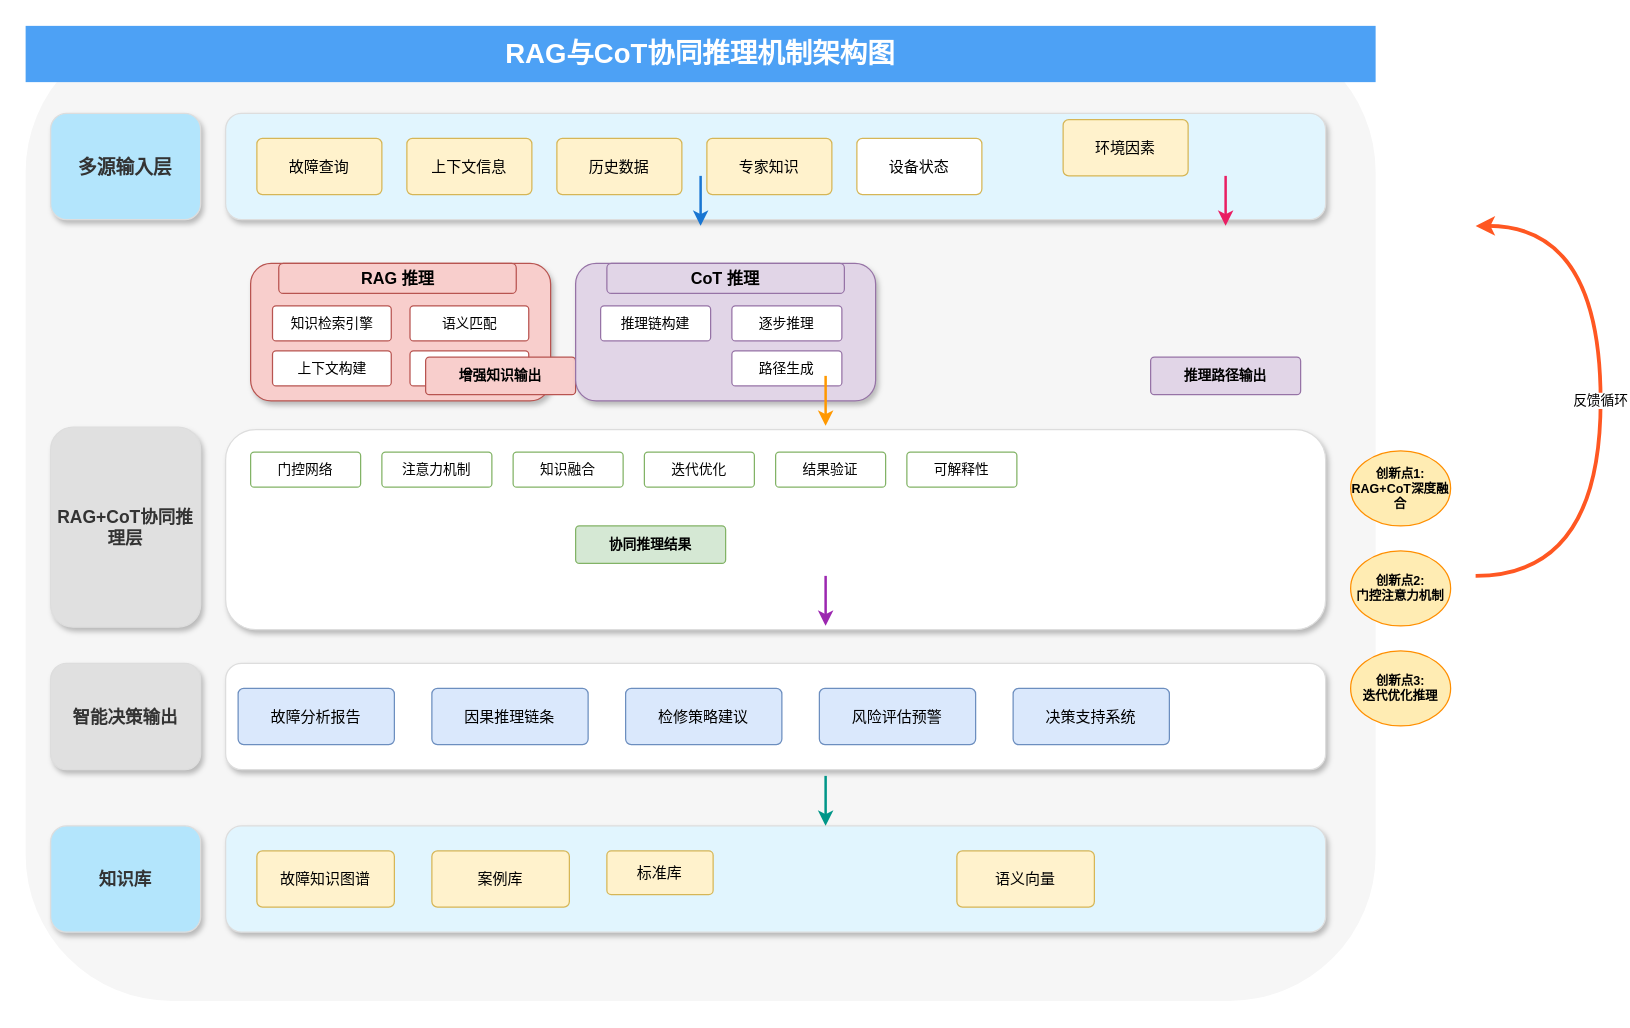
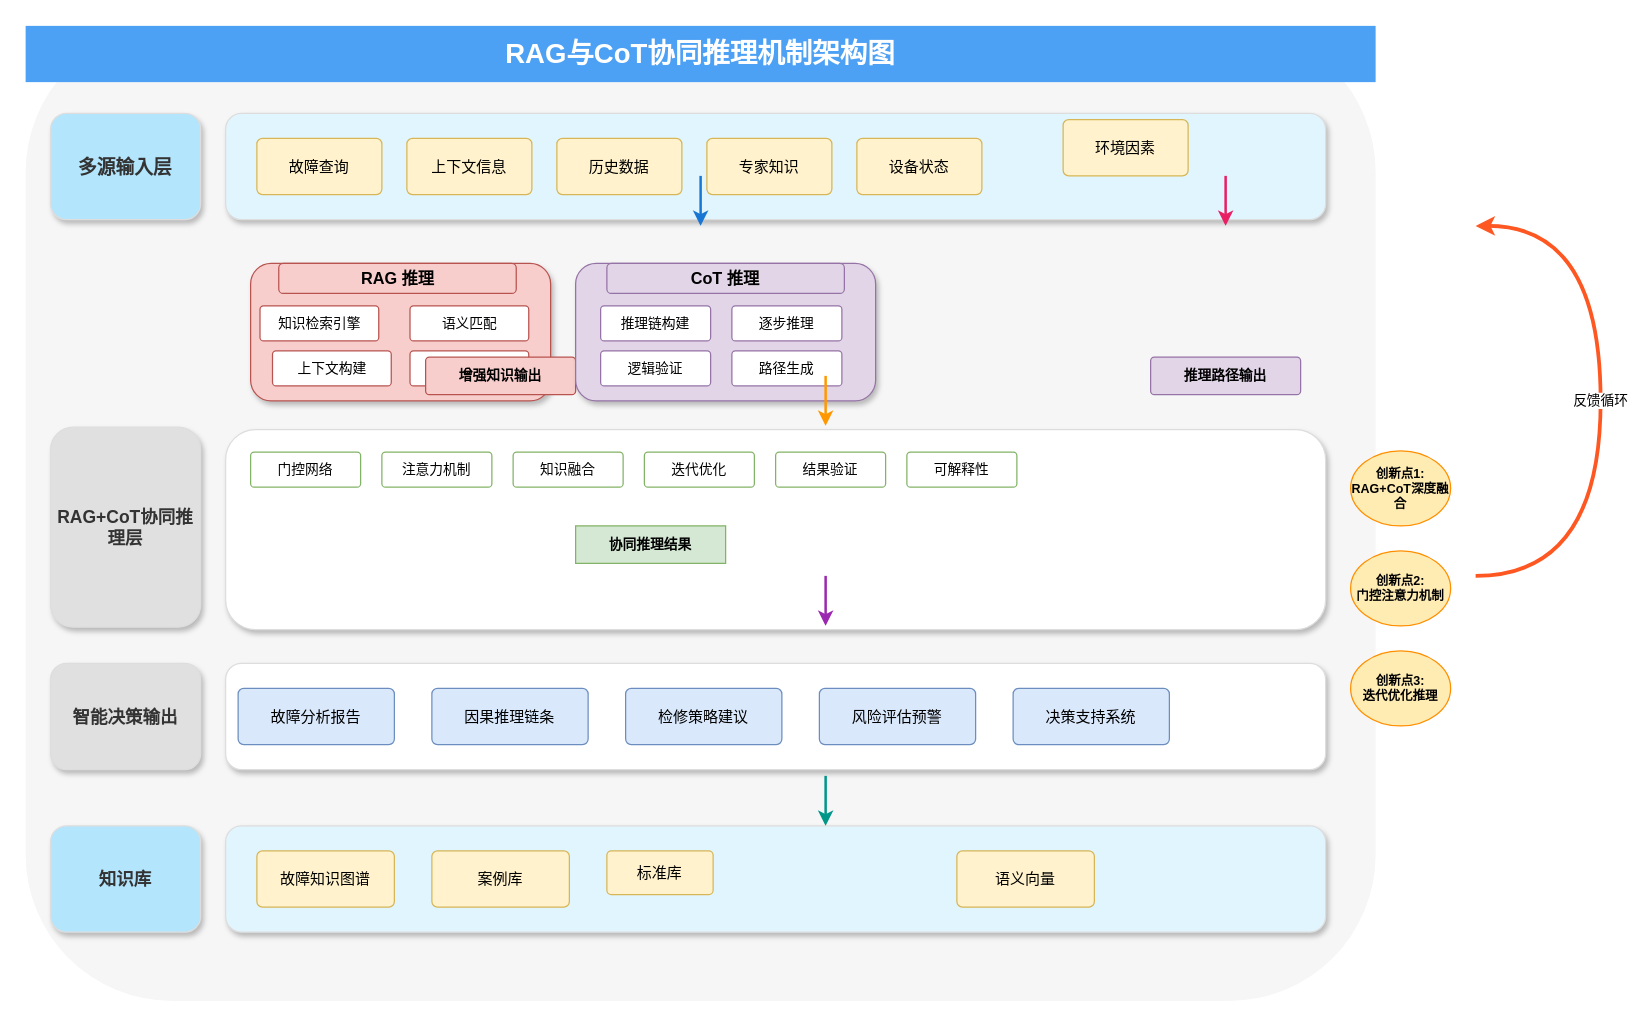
- <mxCell id="11" value="设备状态" style="rounded=1;whiteSpace=wrap;html=1;fillColor=#ffffff;strokeColor=#d6b656;arcSize=10;fontSize=12;" vertex="1" parent="1"><mxGeometry x="685" y="110" width="100" height="45" as="geometry" /></mxCell>
+ <mxCell id="11" value="设备状态" style="rounded=1;whiteSpace=wrap;html=1;fillColor=#fff2cc;strokeColor=#d6b656;arcSize=10;fontSize=12;" vertex="1" parent="1"><mxGeometry x="685" y="110" width="100" height="45" as="geometry" /></mxCell>
- <mxCell id="15" value="知识检索引擎" style="rounded=1;whiteSpace=wrap;html=1;fillColor=#ffffff;strokeColor=#b85450;arcSize=10;fontSize=11;" vertex="1" parent="1"><mxGeometry x="217.5" y="244" width="95" height="28" as="geometry" /></mxCell>
+ <mxCell id="15" value="知识检索引擎" style="rounded=1;whiteSpace=wrap;html=1;fillColor=#ffffff;strokeColor=#b85450;arcSize=10;fontSize=11;" vertex="1" parent="1"><mxGeometry x="207.5" y="244" width="95" height="28" as="geometry" /></mxCell>
+ <mxCell id="24" value="逻辑验证" style="rounded=1;whiteSpace=wrap;html=1;fillColor=#ffffff;strokeColor=#9673a6;arcSize=10;fontSize=11;" vertex="1" parent="1"><mxGeometry x="480" y="280" width="88" height="28" as="geometry" /></mxCell>
- <mxCell id="35" value="协同推理结果" style="rounded=1;whiteSpace=wrap;html=1;fillColor=#d5e8d4;strokeColor=#82b366;fontStyle=1;arcSize=10;fontSize=11;" vertex="1" parent="1"><mxGeometry x="460" y="420" width="120" height="30" as="geometry" /></mxCell>
+ <mxCell id="35" value="协同推理结果" style="whiteSpace=wrap;html=1;fillColor=#d5e8d4;strokeColor=#82b366;fontStyle=1;arcSize=10;fontSize=11;rounded=0;" vertex="1" parent="1"><mxGeometry x="460" y="420" width="120" height="30" as="geometry" /></mxCell>
